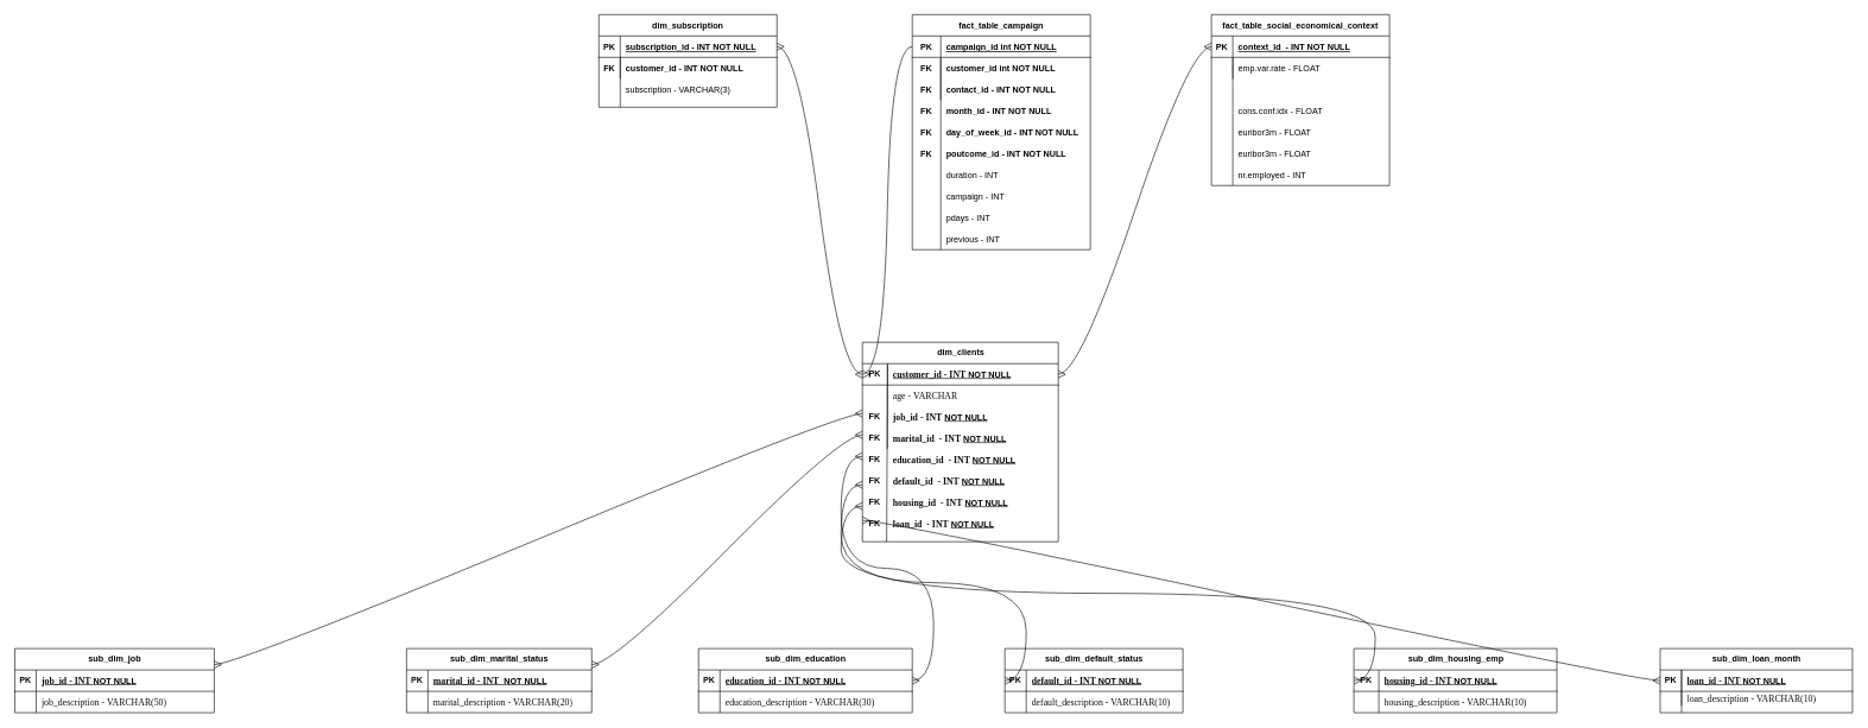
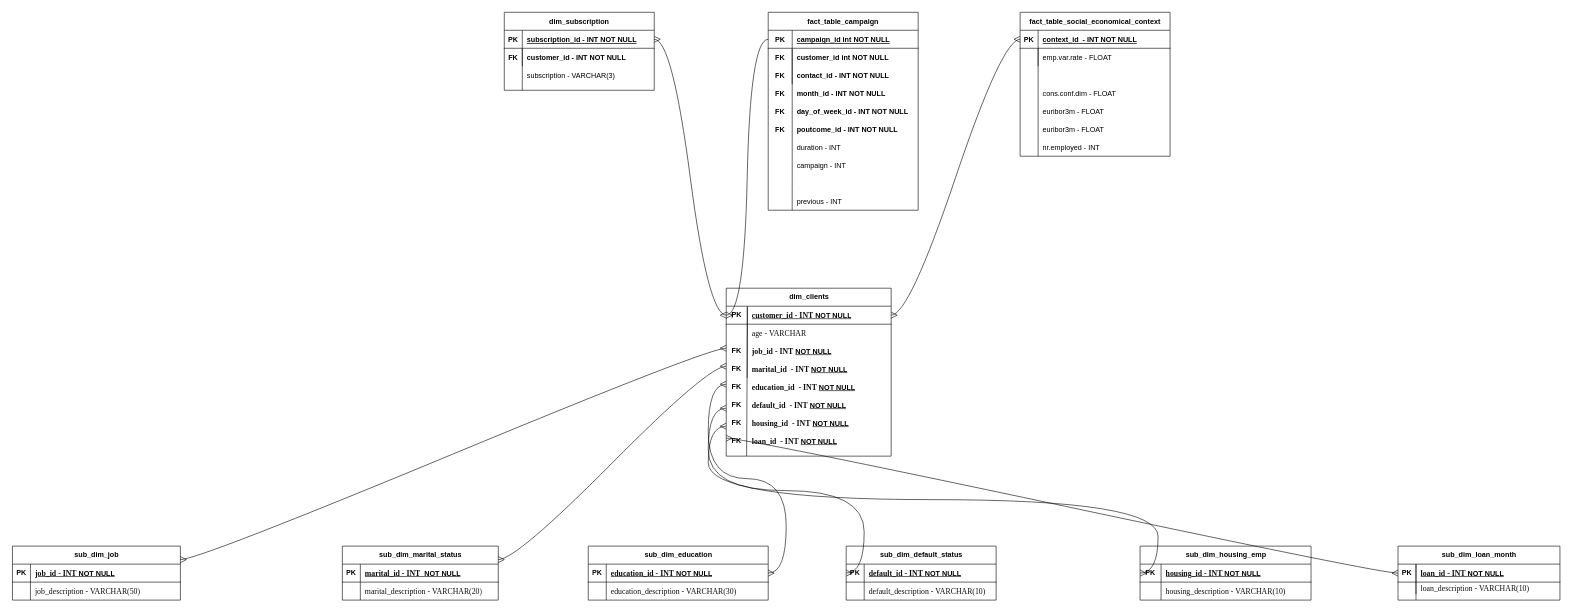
- <mxCell id="109" value="cons.conf.idx - FLOAT" style="shape=partialRectangle;overflow=hidden;connectable=0;fillColor=none;top=0;left=0;bottom=0;right=0;align=left;spacingLeft=6;" vertex="1" parent="1"><mxGeometry x="1730" y="140" width="220" height="30" as="geometry"><mxRectangle width="220" height="30" as="alternateBounds" /></mxGeometry></mxCell>
+ <mxCell id="109" value="cons.conf.dim - FLOAT" style="shape=partialRectangle;overflow=hidden;connectable=0;fillColor=none;top=0;left=0;bottom=0;right=0;align=left;spacingLeft=6;" vertex="1" parent="1"><mxGeometry x="1730" y="140" width="220" height="30" as="geometry"><mxRectangle width="220" height="30" as="alternateBounds" /></mxGeometry></mxCell>
- <mxCell id="101" value="pdays - INT" style="shape=partialRectangle;overflow=hidden;connectable=0;fillColor=none;top=0;left=0;bottom=0;right=0;align=left;spacingLeft=6;" vertex="1" parent="1"><mxGeometry x="1320" y="290" width="210" height="30" as="geometry"><mxRectangle width="210" height="30" as="alternateBounds" /></mxGeometry></mxCell>
